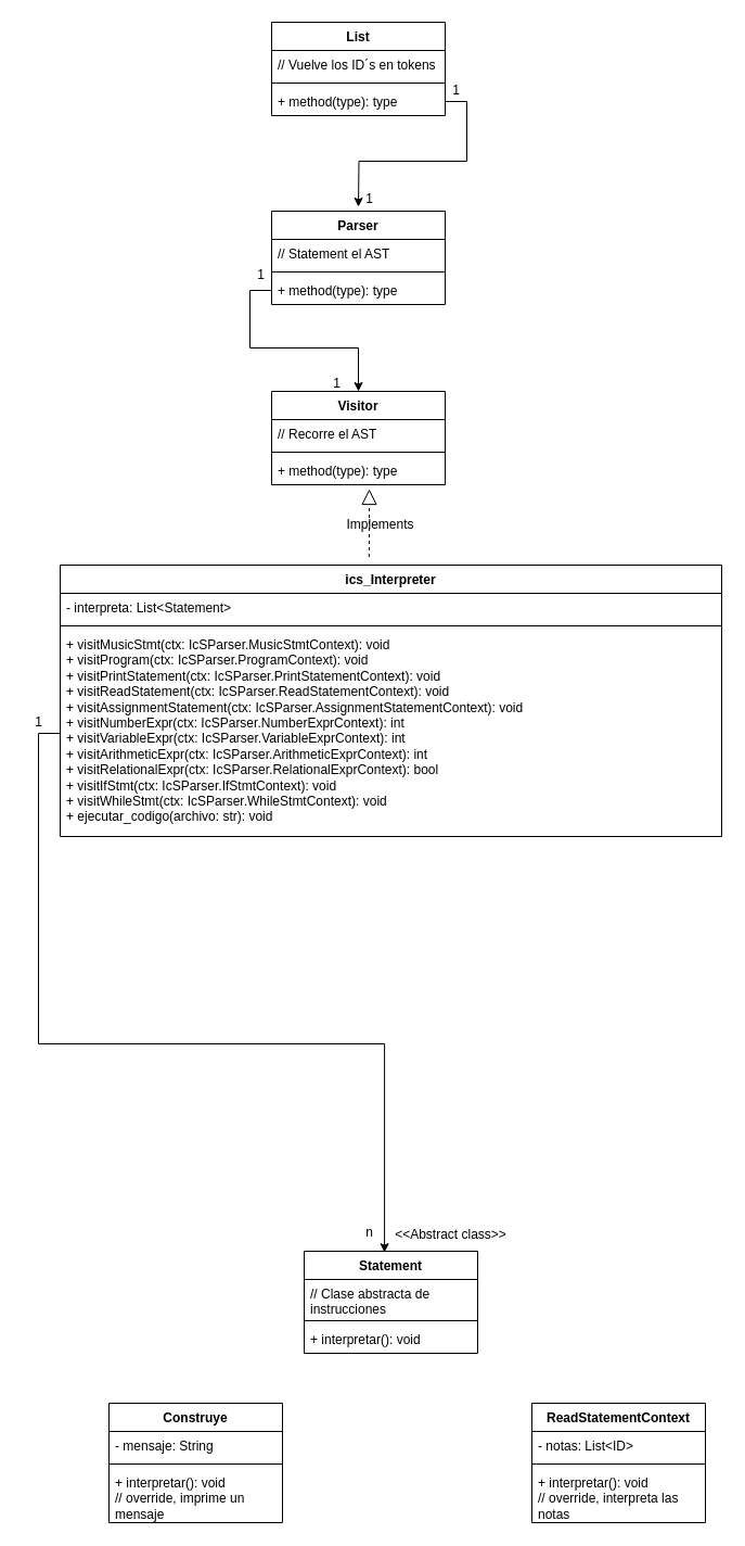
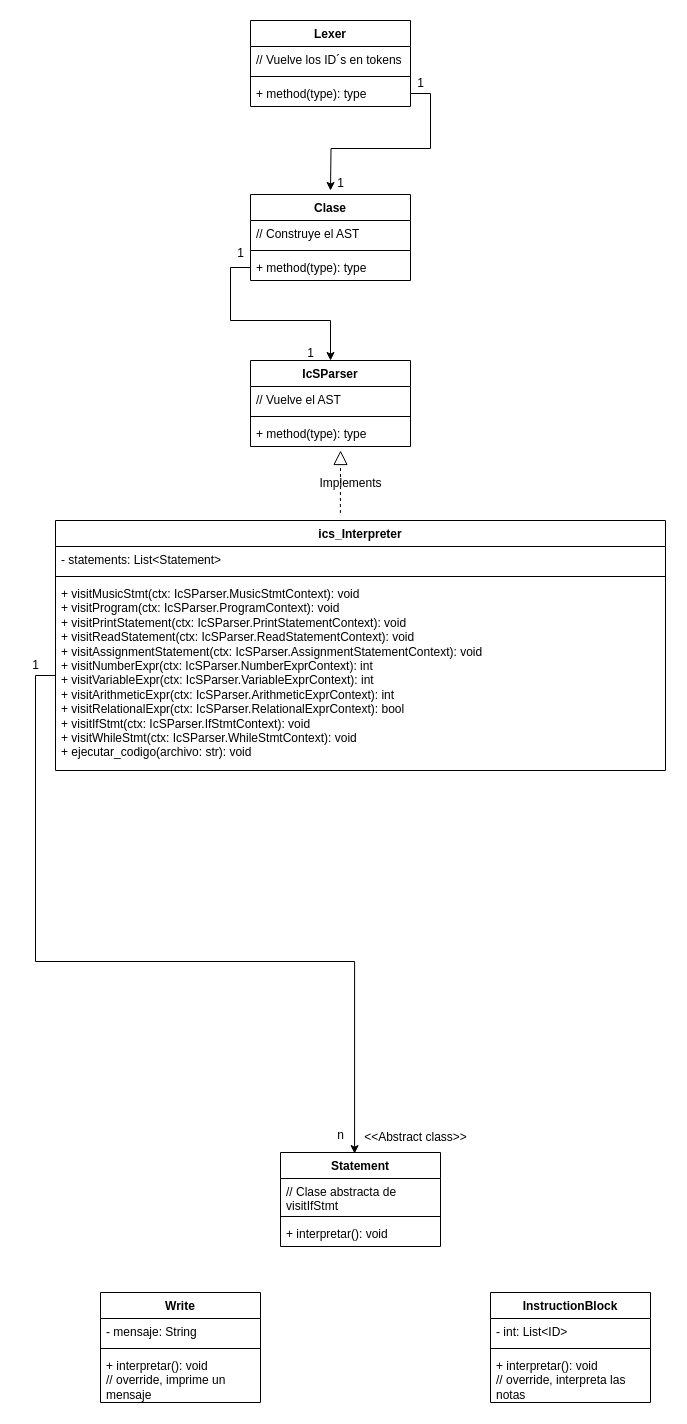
- <mxCell id="2" value="List" style="swimlane;fontStyle=1;align=center;verticalAlign=top;childLayout=stackLayout;horizontal=1;startSize=26;horizontalStack=0;resizeParent=1;resizeParentMax=0;resizeLast=0;collapsible=1;marginBottom=0;whiteSpace=wrap;html=1;" vertex="1" parent="1"><mxGeometry x="250" y="20" width="160" height="86" as="geometry" /></mxCell>
+ <mxCell id="2" value="Lexer" style="swimlane;fontStyle=1;align=center;verticalAlign=top;childLayout=stackLayout;horizontal=1;startSize=26;horizontalStack=0;resizeParent=1;resizeParentMax=0;resizeLast=0;collapsible=1;marginBottom=0;whiteSpace=wrap;html=1;" vertex="1" parent="1"><mxGeometry x="250" y="20" width="160" height="86" as="geometry" /></mxCell>
- <mxCell id="27" value="Parser" style="swimlane;fontStyle=1;align=center;verticalAlign=top;childLayout=stackLayout;horizontal=1;startSize=26;horizontalStack=0;resizeParent=1;resizeParentMax=0;resizeLast=0;collapsible=1;marginBottom=0;whiteSpace=wrap;html=1;" vertex="1" parent="1"><mxGeometry x="250" y="194" width="160" height="86" as="geometry" /></mxCell>
+ <mxCell id="27" value="Clase" style="swimlane;fontStyle=1;align=center;verticalAlign=top;childLayout=stackLayout;horizontal=1;startSize=26;horizontalStack=0;resizeParent=1;resizeParentMax=0;resizeLast=0;collapsible=1;marginBottom=0;whiteSpace=wrap;html=1;" vertex="1" parent="1"><mxGeometry x="250" y="194" width="160" height="86" as="geometry" /></mxCell>
- <mxCell id="28" value="// Statement el AST" style="text;strokeColor=none;fillColor=none;align=left;verticalAlign=top;spacingLeft=4;spacingRight=4;overflow=hidden;rotatable=0;points=[[0,0.5],[1,0.5]];portConstraint=eastwest;whiteSpace=wrap;html=1;" vertex="1" parent="27"><mxGeometry y="26" width="160" height="26" as="geometry" /></mxCell>
+ <mxCell id="28" value="// Construye el AST" style="text;strokeColor=none;fillColor=none;align=left;verticalAlign=top;spacingLeft=4;spacingRight=4;overflow=hidden;rotatable=0;points=[[0,0.5],[1,0.5]];portConstraint=eastwest;whiteSpace=wrap;html=1;" vertex="1" parent="27"><mxGeometry y="26" width="160" height="26" as="geometry" /></mxCell>
- <mxCell id="31" value="Visitor" style="swimlane;fontStyle=1;align=center;verticalAlign=top;childLayout=stackLayout;horizontal=1;startSize=26;horizontalStack=0;resizeParent=1;resizeParentMax=0;resizeLast=0;collapsible=1;marginBottom=0;whiteSpace=wrap;html=1;" vertex="1" parent="1"><mxGeometry x="250" y="360" width="160" height="86" as="geometry" /></mxCell>
+ <mxCell id="31" value="IcSParser" style="swimlane;fontStyle=1;align=center;verticalAlign=top;childLayout=stackLayout;horizontal=1;startSize=26;horizontalStack=0;resizeParent=1;resizeParentMax=0;resizeLast=0;collapsible=1;marginBottom=0;whiteSpace=wrap;html=1;" vertex="1" parent="1"><mxGeometry x="250" y="360" width="160" height="86" as="geometry" /></mxCell>
- <mxCell id="32" value="// Recorre el AST" style="text;strokeColor=none;fillColor=none;align=left;verticalAlign=top;spacingLeft=4;spacingRight=4;overflow=hidden;rotatable=0;points=[[0,0.5],[1,0.5]];portConstraint=eastwest;whiteSpace=wrap;html=1;" vertex="1" parent="31"><mxGeometry y="26" width="160" height="26" as="geometry" /></mxCell>
+ <mxCell id="32" value="// Vuelve el AST" style="text;strokeColor=none;fillColor=none;align=left;verticalAlign=top;spacingLeft=4;spacingRight=4;overflow=hidden;rotatable=0;points=[[0,0.5],[1,0.5]];portConstraint=eastwest;whiteSpace=wrap;html=1;" vertex="1" parent="31"><mxGeometry y="26" width="160" height="26" as="geometry" /></mxCell>
- <mxCell id="8" value="- interpreta: List&amp;lt;Statement&amp;gt;" style="text;strokeColor=none;fillColor=none;align=left;verticalAlign=top;spacingLeft=4;spacingRight=4;overflow=hidden;rotatable=0;points=[[0,0.5],[1,0.5]];portConstraint=eastwest;whiteSpace=wrap;html=1;" vertex="1" parent="7"><mxGeometry y="26" width="610" height="26" as="geometry" /></mxCell>
+ <mxCell id="8" value="- statements: List&amp;lt;Statement&amp;gt;" style="text;strokeColor=none;fillColor=none;align=left;verticalAlign=top;spacingLeft=4;spacingRight=4;overflow=hidden;rotatable=0;points=[[0,0.5],[1,0.5]];portConstraint=eastwest;whiteSpace=wrap;html=1;" vertex="1" parent="7"><mxGeometry y="26" width="610" height="26" as="geometry" /></mxCell>
- <mxCell id="12" value="// Clase abstracta de instrucciones" style="text;strokeColor=none;fillColor=none;align=left;verticalAlign=top;spacingLeft=4;spacingRight=4;overflow=hidden;rotatable=0;points=[[0,0.5],[1,0.5]];portConstraint=eastwest;whiteSpace=wrap;html=1;" vertex="1" parent="11"><mxGeometry y="26" width="160" height="34" as="geometry" /></mxCell>
+ <mxCell id="12" value="// Clase abstracta de visitIfStmt" style="text;strokeColor=none;fillColor=none;align=left;verticalAlign=top;spacingLeft=4;spacingRight=4;overflow=hidden;rotatable=0;points=[[0,0.5],[1,0.5]];portConstraint=eastwest;whiteSpace=wrap;html=1;" vertex="1" parent="11"><mxGeometry y="26" width="160" height="34" as="geometry" /></mxCell>
- <mxCell id="19" value="Construye" style="swimlane;fontStyle=1;align=center;verticalAlign=top;childLayout=stackLayout;horizontal=1;startSize=26;horizontalStack=0;resizeParent=1;resizeParentMax=0;resizeLast=0;collapsible=1;marginBottom=0;whiteSpace=wrap;html=1;" vertex="1" parent="1"><mxGeometry x="100" y="1292" width="160" height="110" as="geometry" /></mxCell>
+ <mxCell id="19" value="Write" style="swimlane;fontStyle=1;align=center;verticalAlign=top;childLayout=stackLayout;horizontal=1;startSize=26;horizontalStack=0;resizeParent=1;resizeParentMax=0;resizeLast=0;collapsible=1;marginBottom=0;whiteSpace=wrap;html=1;" vertex="1" parent="1"><mxGeometry x="100" y="1292" width="160" height="110" as="geometry" /></mxCell>
- <mxCell id="15" value="ReadStatementContext" style="swimlane;fontStyle=1;align=center;verticalAlign=top;childLayout=stackLayout;horizontal=1;startSize=26;horizontalStack=0;resizeParent=1;resizeParentMax=0;resizeLast=0;collapsible=1;marginBottom=0;whiteSpace=wrap;html=1;" vertex="1" parent="1"><mxGeometry x="490" y="1292" width="160" height="110" as="geometry" /></mxCell>
+ <mxCell id="15" value="InstructionBlock" style="swimlane;fontStyle=1;align=center;verticalAlign=top;childLayout=stackLayout;horizontal=1;startSize=26;horizontalStack=0;resizeParent=1;resizeParentMax=0;resizeLast=0;collapsible=1;marginBottom=0;whiteSpace=wrap;html=1;" vertex="1" parent="1"><mxGeometry x="490" y="1292" width="160" height="110" as="geometry" /></mxCell>
- <mxCell id="16" value="- notas: List&amp;lt;ID&amp;gt;" style="text;strokeColor=none;fillColor=none;align=left;verticalAlign=top;spacingLeft=4;spacingRight=4;overflow=hidden;rotatable=0;points=[[0,0.5],[1,0.5]];portConstraint=eastwest;whiteSpace=wrap;html=1;" vertex="1" parent="15"><mxGeometry y="26" width="160" height="26" as="geometry" /></mxCell>
+ <mxCell id="16" value="- int: List&amp;lt;ID&amp;gt;" style="text;strokeColor=none;fillColor=none;align=left;verticalAlign=top;spacingLeft=4;spacingRight=4;overflow=hidden;rotatable=0;points=[[0,0.5],[1,0.5]];portConstraint=eastwest;whiteSpace=wrap;html=1;" vertex="1" parent="15"><mxGeometry y="26" width="160" height="26" as="geometry" /></mxCell>
